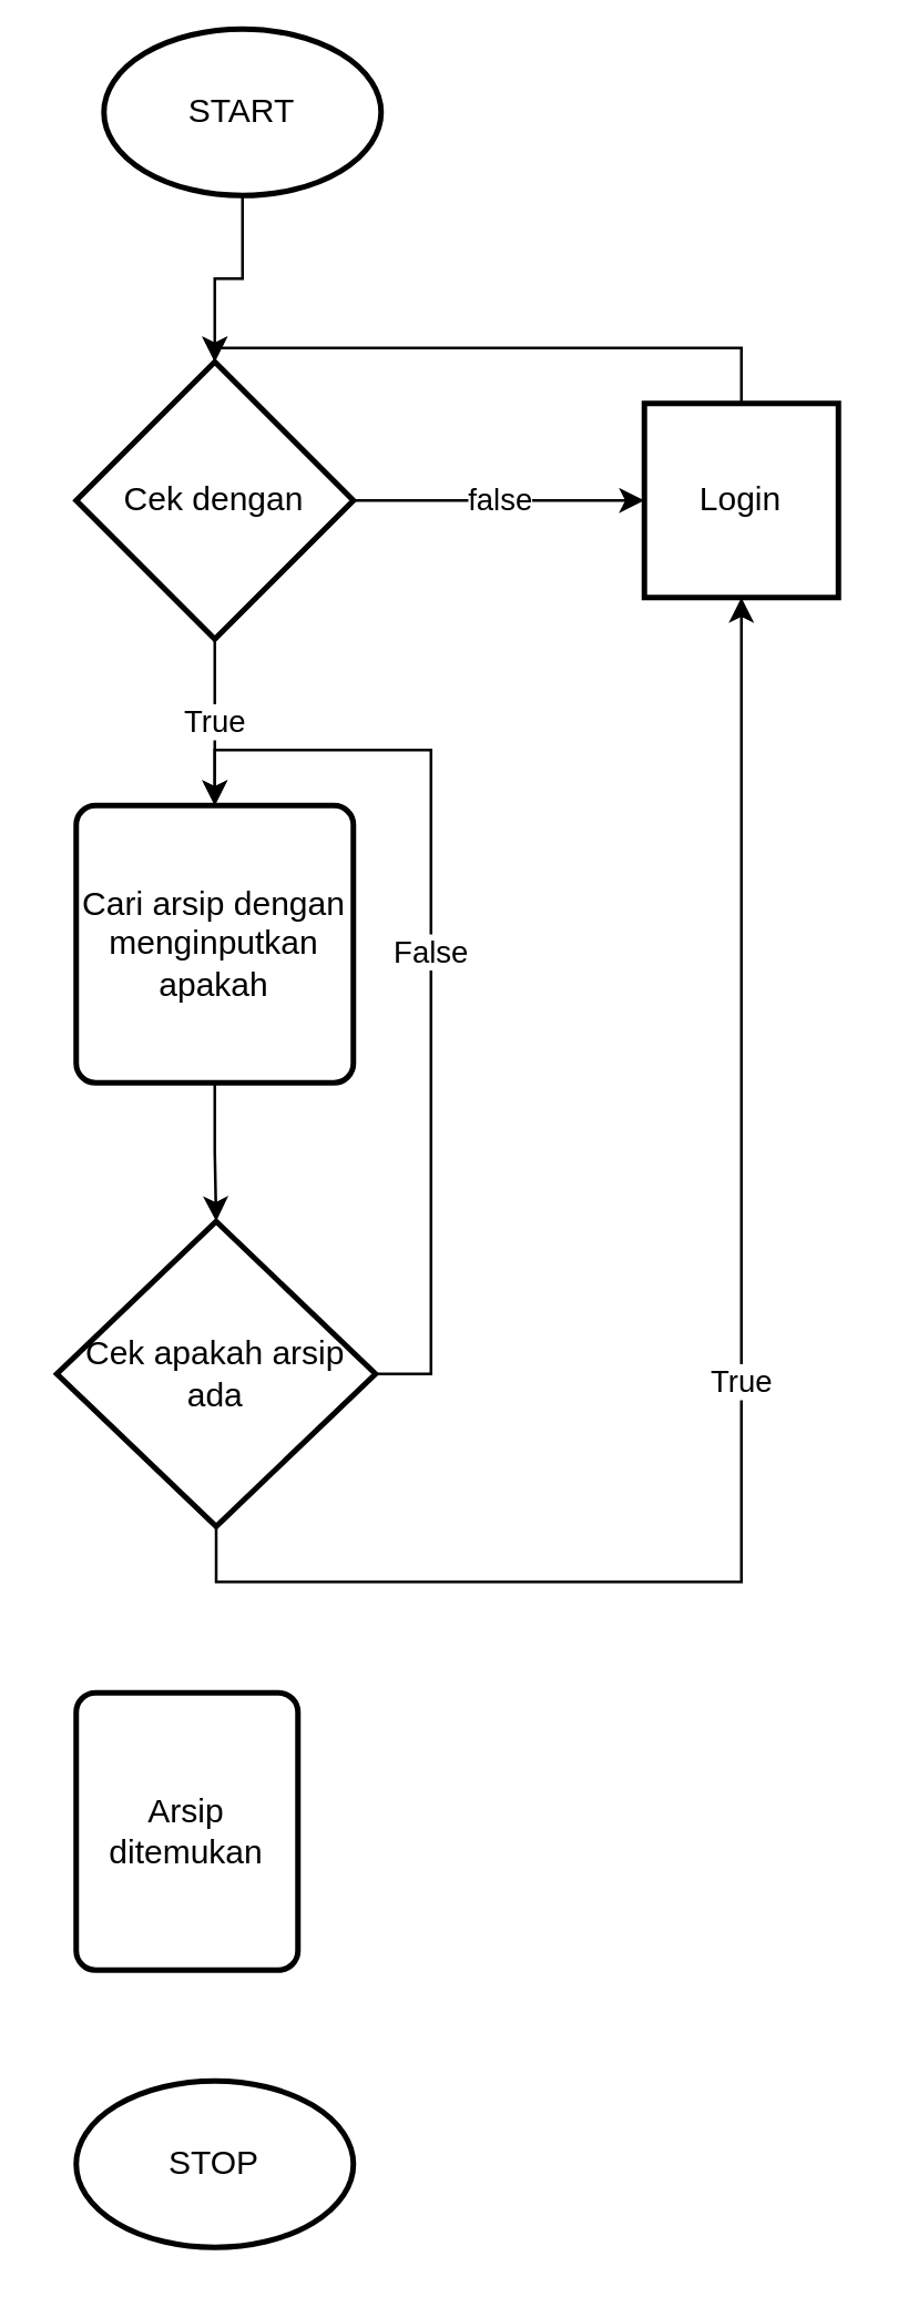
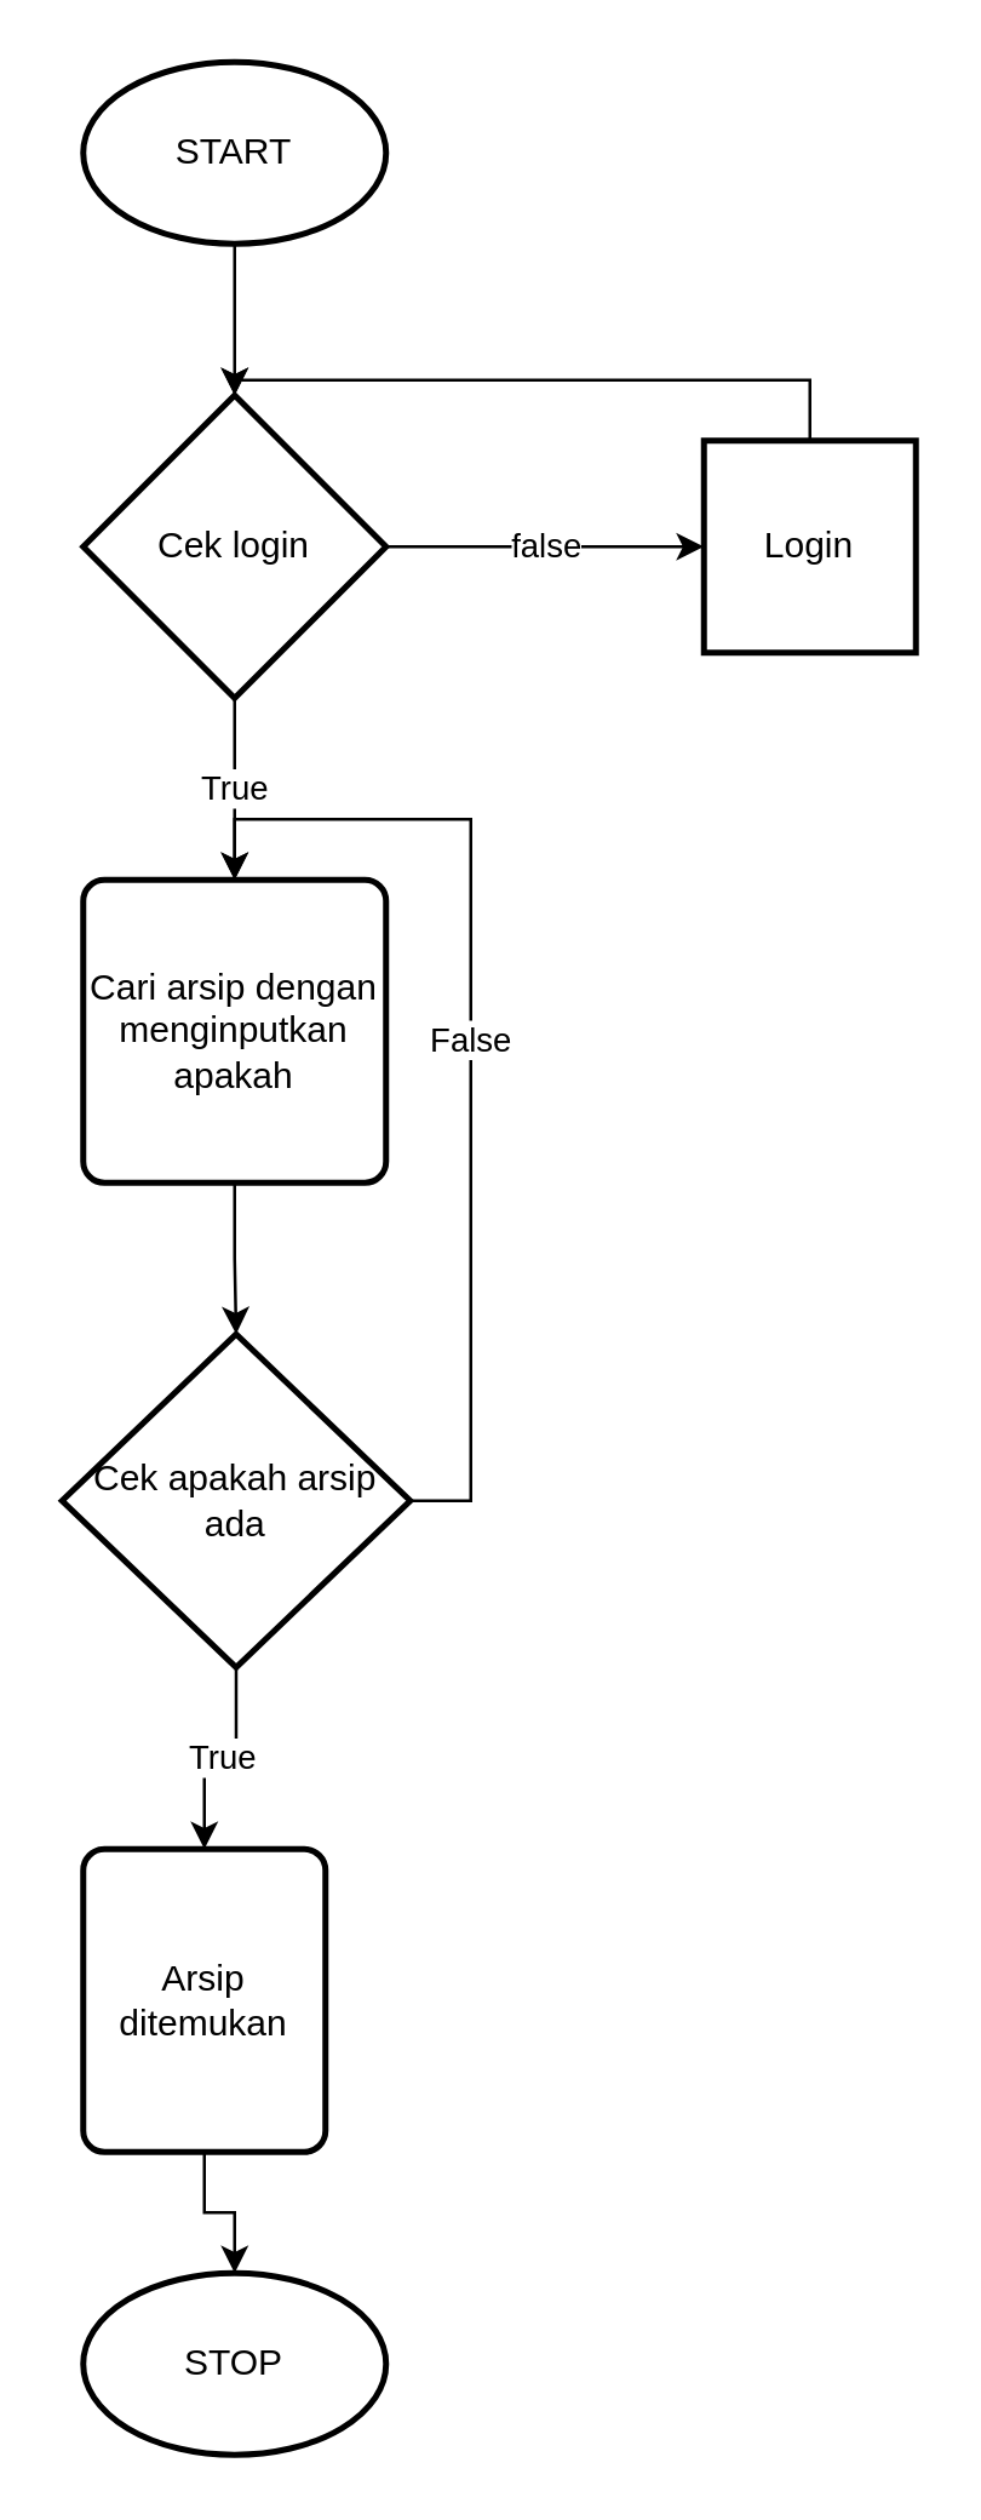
- <mxCell id="2" value="START" style="strokeWidth=2;html=1;shape=mxgraph.flowchart.start_1;whiteSpace=wrap;" vertex="1" parent="1"><mxGeometry x="37" y="10" width="100" height="60" as="geometry" /></mxCell>
+ <mxCell id="2" value="START" style="strokeWidth=2;html=1;shape=mxgraph.flowchart.start_1;whiteSpace=wrap;" vertex="1" parent="1"><mxGeometry x="27" y="20" width="100" height="60" as="geometry" /></mxCell>
- <mxCell id="5" value="Cek dengan" style="strokeWidth=2;html=1;shape=mxgraph.flowchart.decision;whiteSpace=wrap;" vertex="1" parent="1"><mxGeometry x="27" y="130" width="100" height="100" as="geometry" /></mxCell>
+ <mxCell id="5" value="Cek login" style="strokeWidth=2;html=1;shape=mxgraph.flowchart.decision;whiteSpace=wrap;" vertex="1" parent="1"><mxGeometry x="27" y="130" width="100" height="100" as="geometry" /></mxCell>
- <mxCell id="12" value="True" style="edgeStyle=orthogonalEdgeStyle;rounded=0;orthogonalLoop=1;jettySize=auto;html=1;exitX=0.5;exitY=1;exitDx=0;exitDy=0;exitPerimeter=0;" edge="1" parent="1" source="13" target="7"><mxGeometry relative="1" as="geometry" /></mxCell>
+ <mxCell id="12" value="True" style="edgeStyle=orthogonalEdgeStyle;rounded=0;orthogonalLoop=1;jettySize=auto;html=1;exitX=0.5;exitY=1;exitDx=0;exitDy=0;exitPerimeter=0;" edge="1" parent="1" source="13" target="10"><mxGeometry relative="1" as="geometry" /></mxCell>
+ <mxCell id="16" style="edgeStyle=orthogonalEdgeStyle;rounded=0;orthogonalLoop=1;jettySize=auto;html=1;exitX=0.5;exitY=1;exitDx=0;exitDy=0;entryX=0.5;entryY=0;entryDx=0;entryDy=0;entryPerimeter=0;" edge="1" parent="1" source="10" target="15"><mxGeometry relative="1" as="geometry" /></mxCell>
